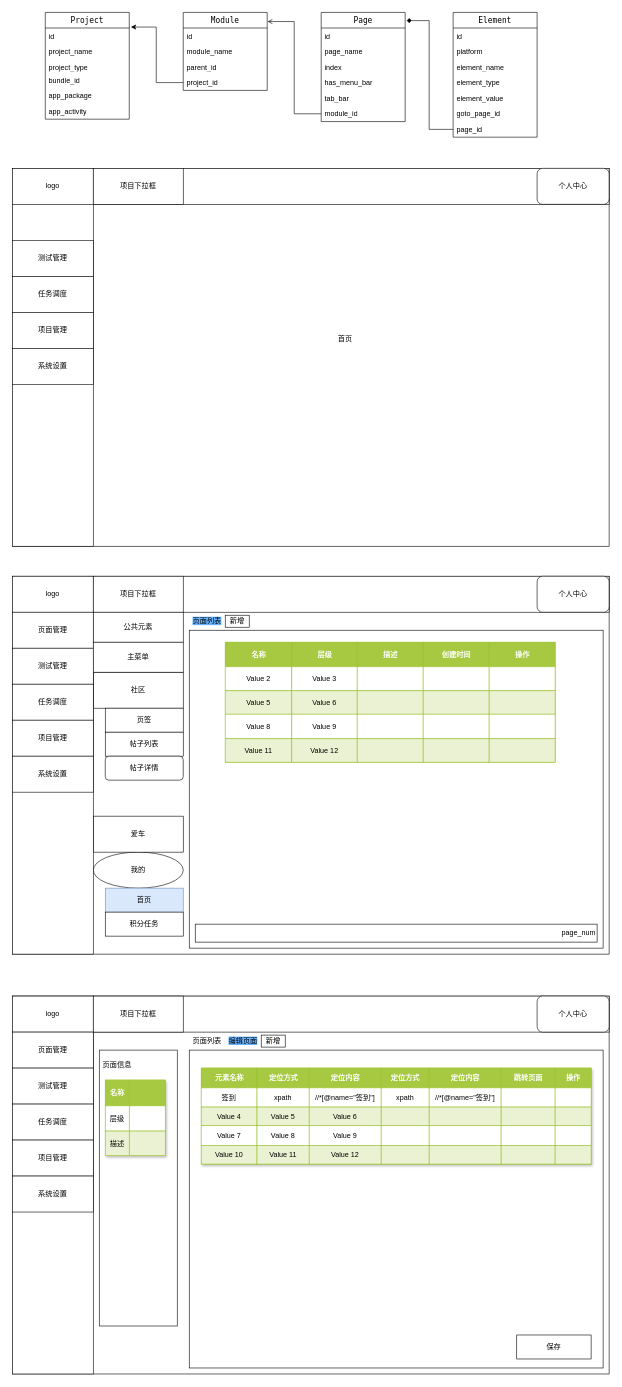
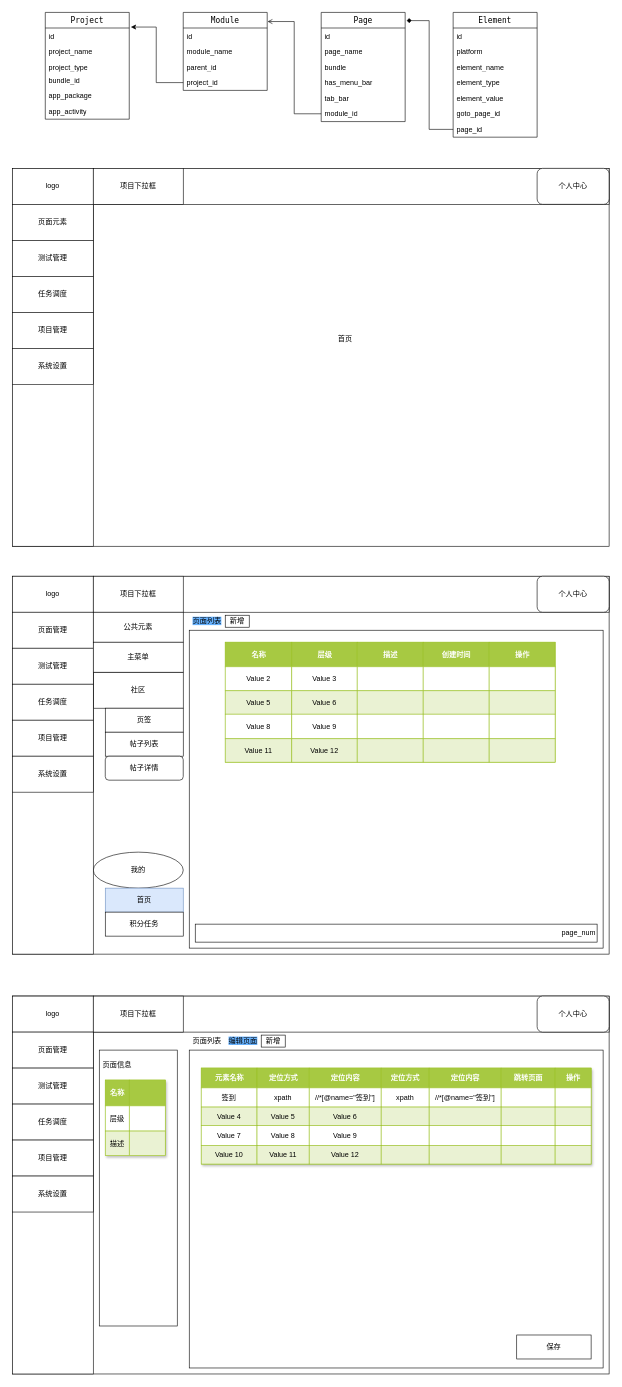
- <mxCell id="18" value="index" style="text;strokeColor=none;fillColor=none;align=left;verticalAlign=top;spacingLeft=4;spacingRight=4;overflow=hidden;rotatable=0;points=[[0,0.5],[1,0.5]];portConstraint=eastwest;whiteSpace=wrap;html=1;" parent="15" vertex="1"><mxGeometry y="78" width="140" height="26" as="geometry" /></mxCell>
+ <mxCell id="18" value="bundle" style="text;strokeColor=none;fillColor=none;align=left;verticalAlign=top;spacingLeft=4;spacingRight=4;overflow=hidden;rotatable=0;points=[[0,0.5],[1,0.5]];portConstraint=eastwest;whiteSpace=wrap;html=1;" parent="15" vertex="1"><mxGeometry y="78" width="140" height="26" as="geometry" /></mxCell>
+ <mxCell id="44" value="页面元素" style="rounded=0;whiteSpace=wrap;html=1;" parent="1" vertex="1"><mxGeometry x="20" y="340" width="135" height="60" as="geometry" /></mxCell>
- <mxCell id="39" value="爱车" style="rounded=0;whiteSpace=wrap;html=1;" parent="1" vertex="1"><mxGeometry x="155" y="1360" width="150" height="60" as="geometry" /></mxCell>
